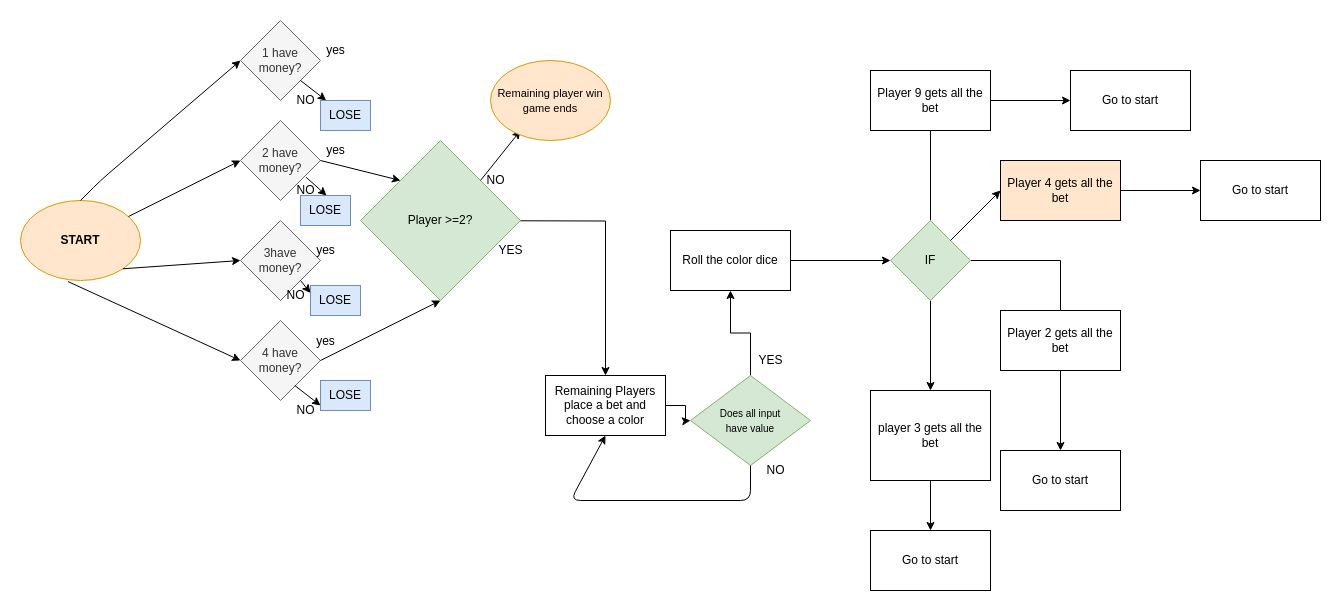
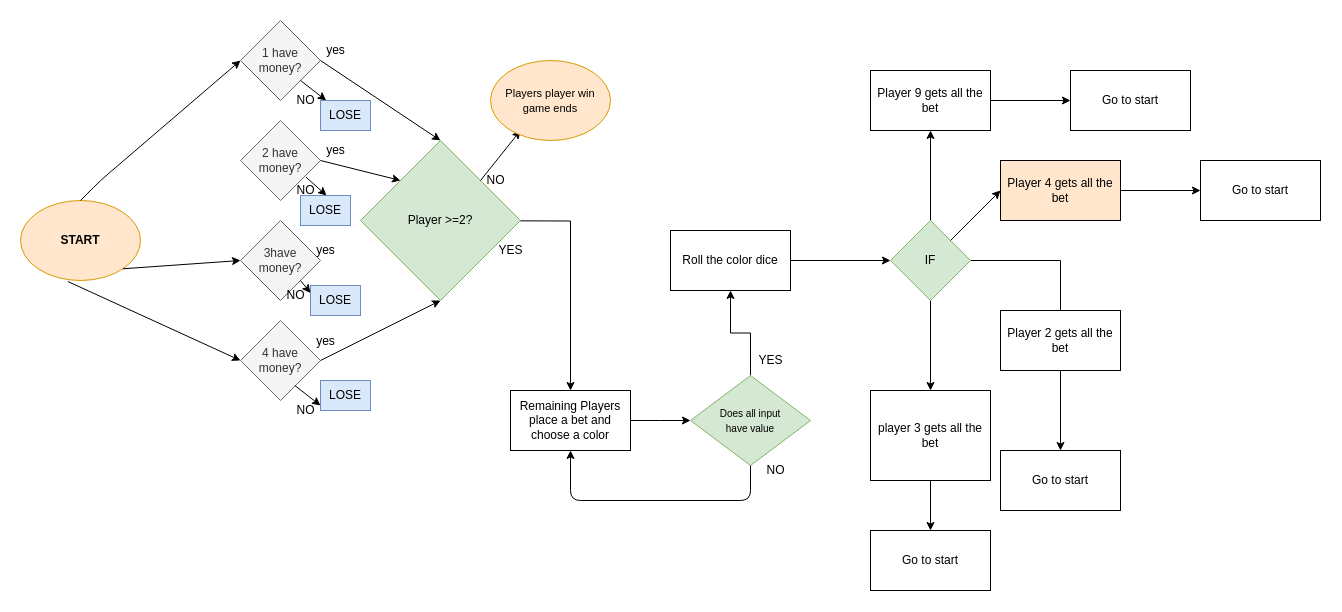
+ <mxCell id="35" value="" style="endArrow=classic;html=1;exitX=1;exitY=0.5;exitDx=0;exitDy=0;entryX=0.5;entryY=0;entryDx=0;entryDy=0;" edge="1" parent="1" source="25" target="34"><mxGeometry width="50" height="50" relative="1" as="geometry"><mxPoint x="370" y="80" as="sourcePoint" /><mxPoint x="420" y="30" as="targetPoint" /></mxGeometry></mxCell>
- <mxCell id="61" value="&lt;font style=&quot;font-size: 11px&quot;&gt;&lt;span&gt;Remaining player win&lt;/span&gt;&lt;br&gt;&lt;span&gt;game ends&lt;/span&gt;&lt;/font&gt;" style="ellipse;whiteSpace=wrap;html=1;fillColor=#ffe6cc;strokeColor=#d79b00;" vertex="1" parent="1"><mxGeometry x="490" y="60" width="120" height="80" as="geometry" /></mxCell>
+ <mxCell id="61" value="&lt;font style=&quot;font-size: 11px&quot;&gt;&lt;span&gt;Players player win&lt;/span&gt;&lt;br&gt;&lt;span&gt;game ends&lt;/span&gt;&lt;/font&gt;" style="ellipse;whiteSpace=wrap;html=1;fillColor=#ffe6cc;strokeColor=#d79b00;" vertex="1" parent="1"><mxGeometry x="490" y="60" width="120" height="80" as="geometry" /></mxCell>
- <mxCell id="11" value="" style="edgeStyle=orthogonalEdgeStyle;rounded=0;orthogonalLoop=1;jettySize=auto;html=1;endArrow=none;" edge="1" parent="1" source="14" target="16"><mxGeometry relative="1" as="geometry" /></mxCell>
+ <mxCell id="11" value="" style="edgeStyle=orthogonalEdgeStyle;rounded=0;orthogonalLoop=1;jettySize=auto;html=1;" edge="1" parent="1" source="14" target="16"><mxGeometry relative="1" as="geometry" /></mxCell>
- <mxCell id="31" value="" style="endArrow=classic;html=1;entryX=0;entryY=0.5;entryDx=0;entryDy=0;" edge="1" parent="1" source="24" target="26"><mxGeometry width="50" height="50" relative="1" as="geometry"><mxPoint x="110" y="210" as="sourcePoint" /><mxPoint x="160" y="160" as="targetPoint" /></mxGeometry></mxCell>
- <mxCell id="3" value="Remaining Players place a bet and choose a color" style="rounded=0;whiteSpace=wrap;html=1;" vertex="1" parent="1"><mxGeometry x="545" y="375" width="120" height="60" as="geometry" /></mxCell>
+ <mxCell id="3" value="Remaining Players place a bet and choose a color" style="rounded=0;whiteSpace=wrap;html=1;" vertex="1" parent="1"><mxGeometry x="510" y="390" width="120" height="60" as="geometry" /></mxCell>
